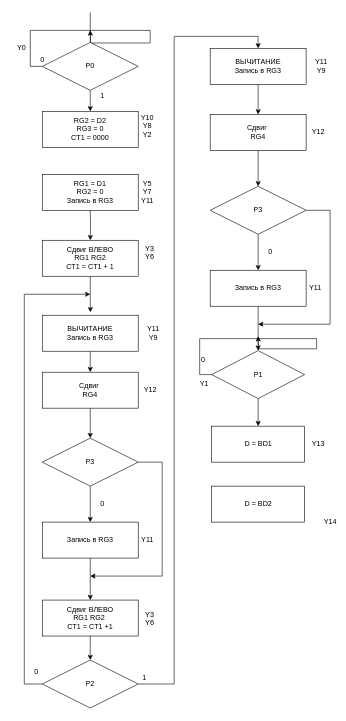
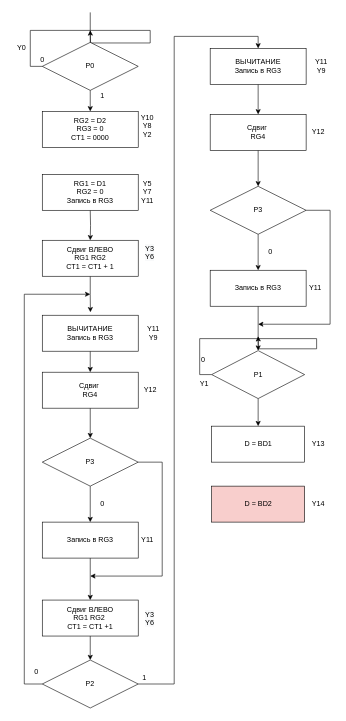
- <mxCell id="32" value="D = BD2" style="rounded=0;whiteSpace=wrap;html=1;" vertex="1" parent="1"><mxGeometry x="352.5" y="810" width="155" height="60" as="geometry" /></mxCell>
+ <mxCell id="32" value="D = BD2" style="rounded=0;whiteSpace=wrap;html=1;fillColor=#f8cecc;" vertex="1" parent="1"><mxGeometry x="352.5" y="810" width="155" height="60" as="geometry" /></mxCell>
- <mxCell id="33" value="Y14" style="text;html=1;align=center;verticalAlign=middle;resizable=0;points=[];autosize=1;strokeColor=none;" vertex="1" parent="1"><mxGeometry x="530" y="860" width="40" height="20" as="geometry" /></mxCell>
+ <mxCell id="33" value="Y14" style="text;html=1;align=center;verticalAlign=middle;resizable=0;points=[];autosize=1;strokeColor=none;" vertex="1" parent="1"><mxGeometry x="510" y="830" width="40" height="20" as="geometry" /></mxCell>
